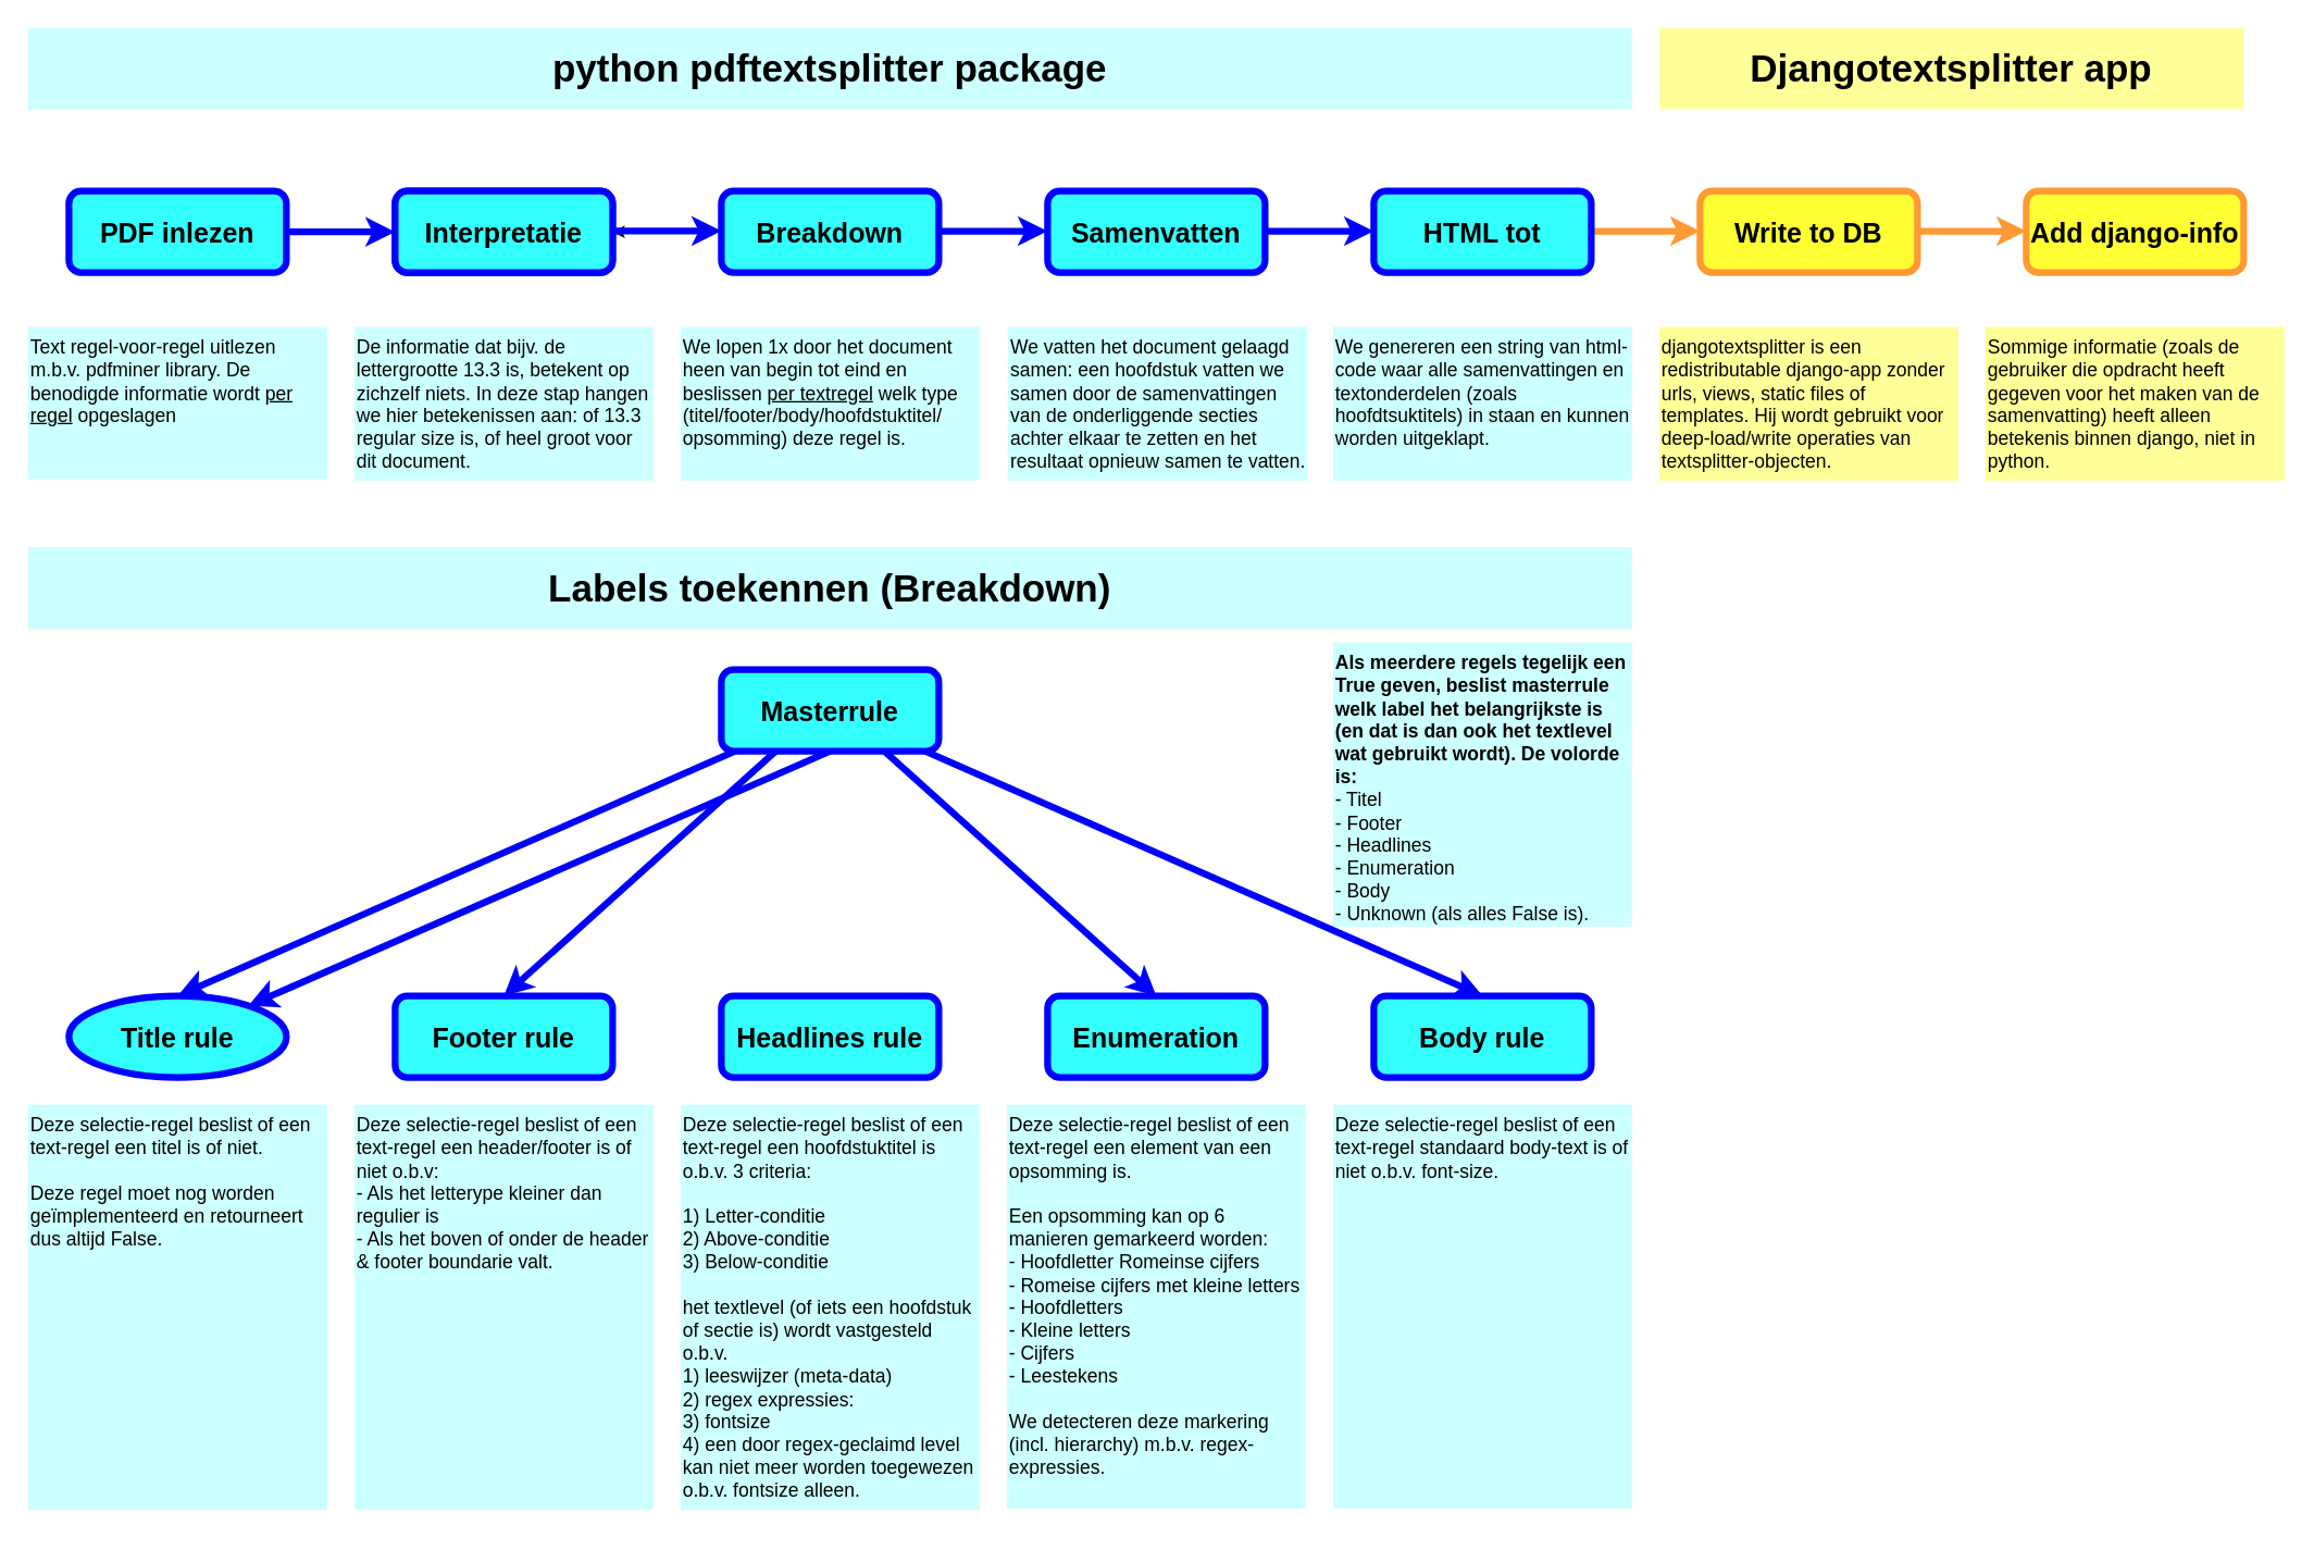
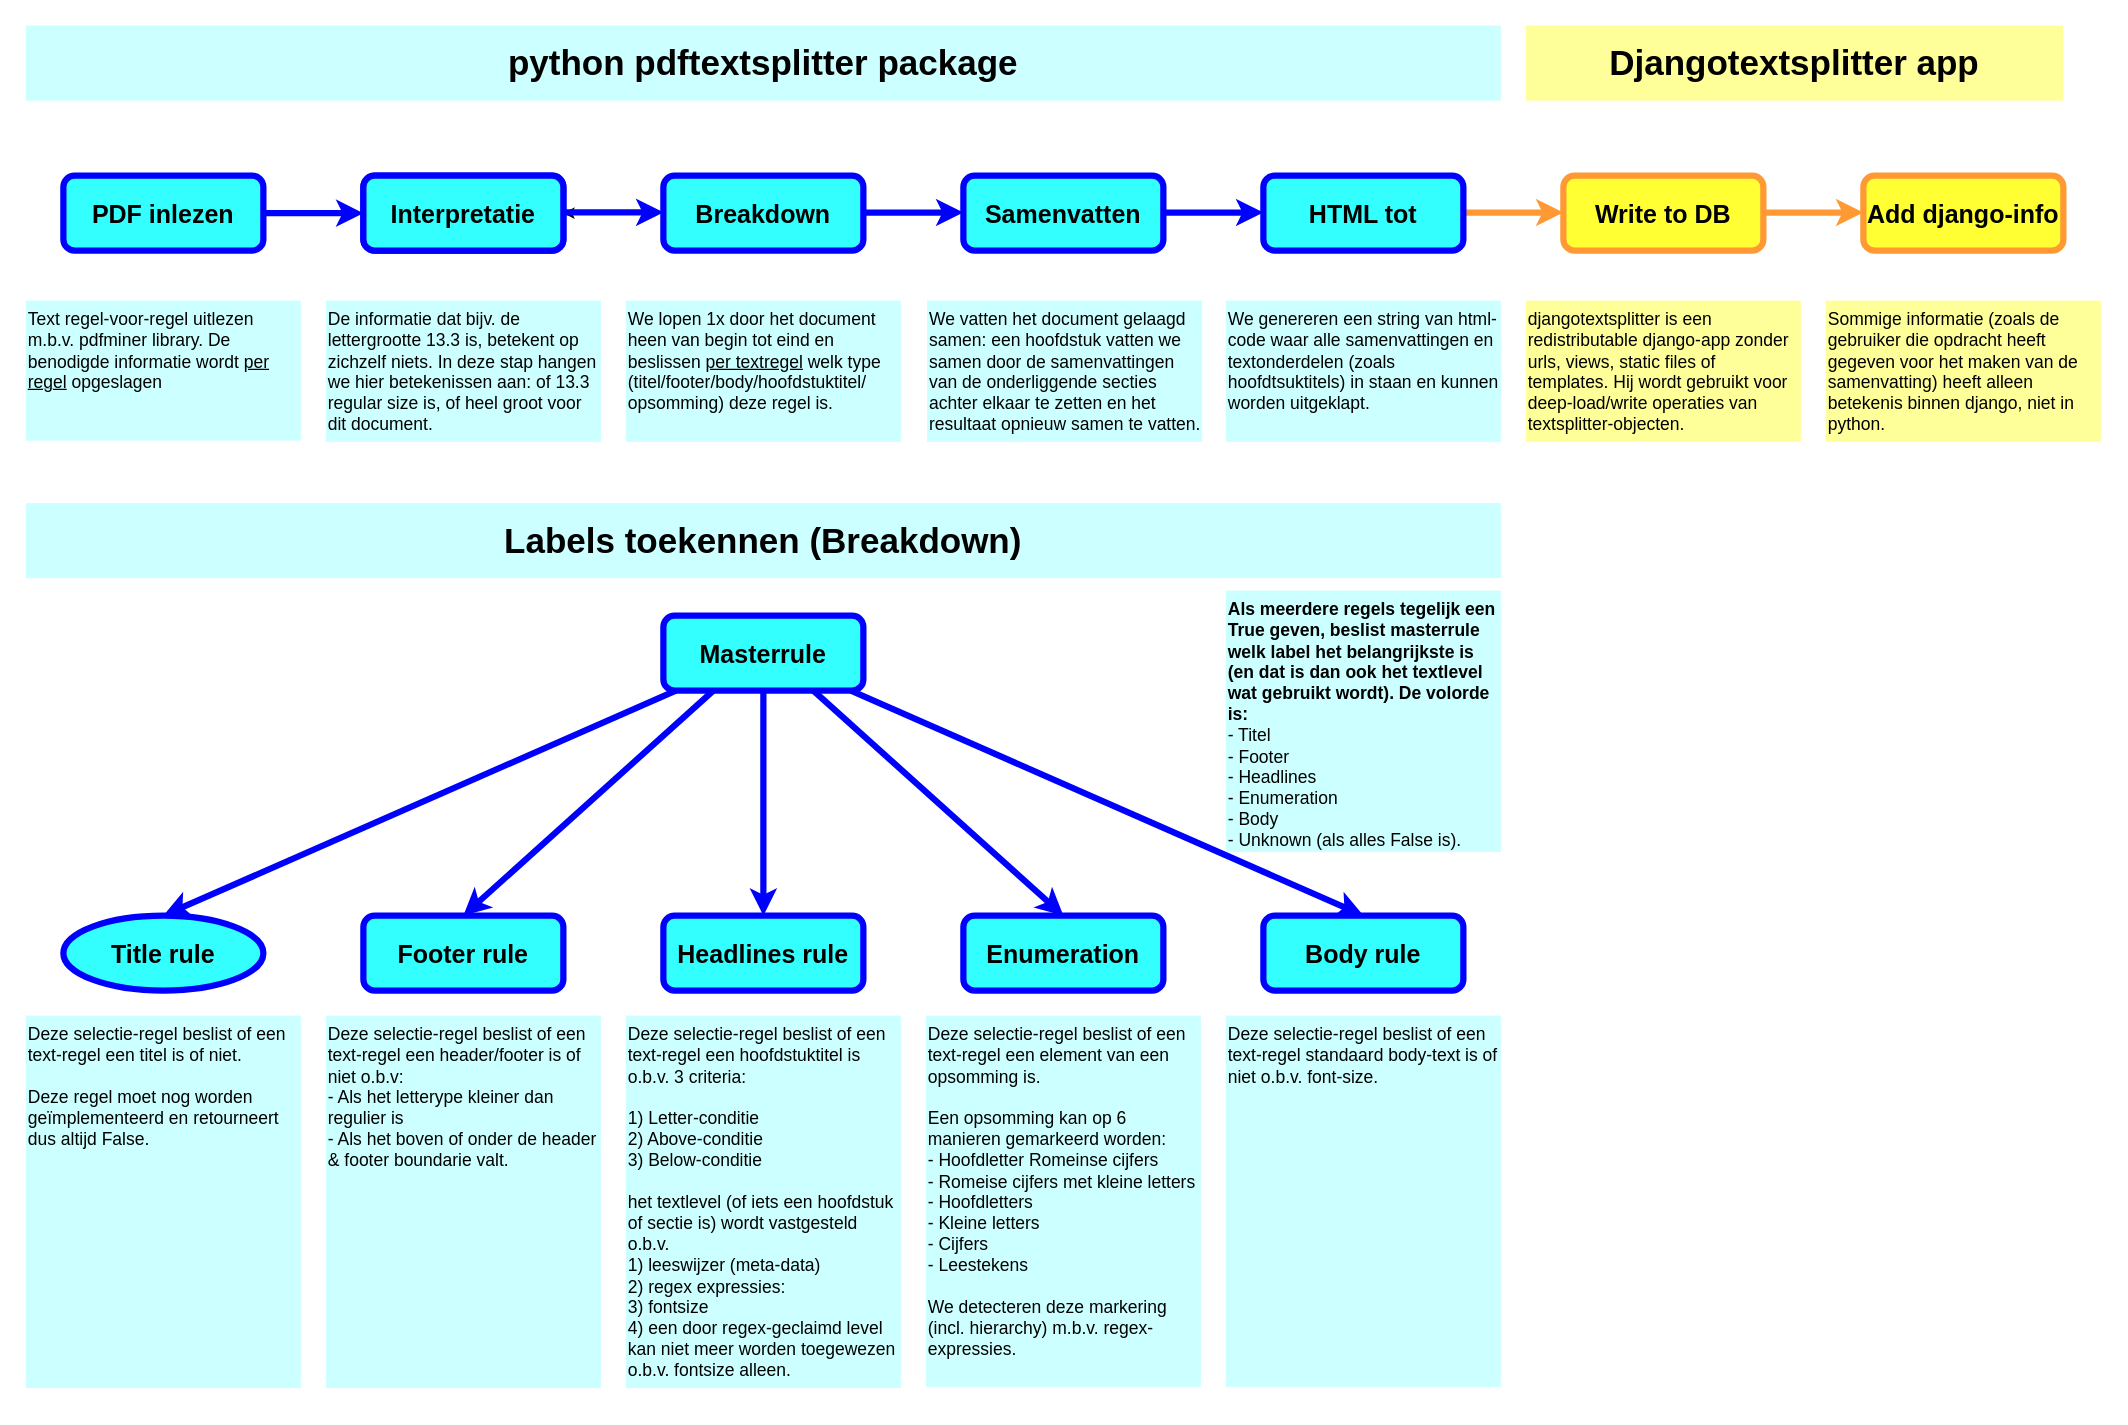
- <mxCell id="32" value="" style="endArrow=classic;html=1;rounded=0;exitX=0.5;exitY=1;exitDx=0;exitDy=0;strokeColor=#0000FF;strokeWidth=5;" parent="1" source="24" target="25" edge="1"><mxGeometry width="50" height="50" relative="1" as="geometry"><mxPoint x="580" y="562" as="sourcePoint" /><mxPoint x="610" y="722" as="targetPoint" /></mxGeometry></mxCell>
+ <mxCell id="32" value="" style="endArrow=classic;html=1;rounded=0;exitX=0.5;exitY=1;exitDx=0;exitDy=0;strokeColor=#0000FF;strokeWidth=5;entryX=0.5;entryY=0;entryDx=0;entryDy=0;" parent="1" source="24" target="27" edge="1"><mxGeometry width="50" height="50" relative="1" as="geometry"><mxPoint x="580" y="562" as="sourcePoint" /><mxPoint x="610" y="722" as="targetPoint" /></mxGeometry></mxCell>
